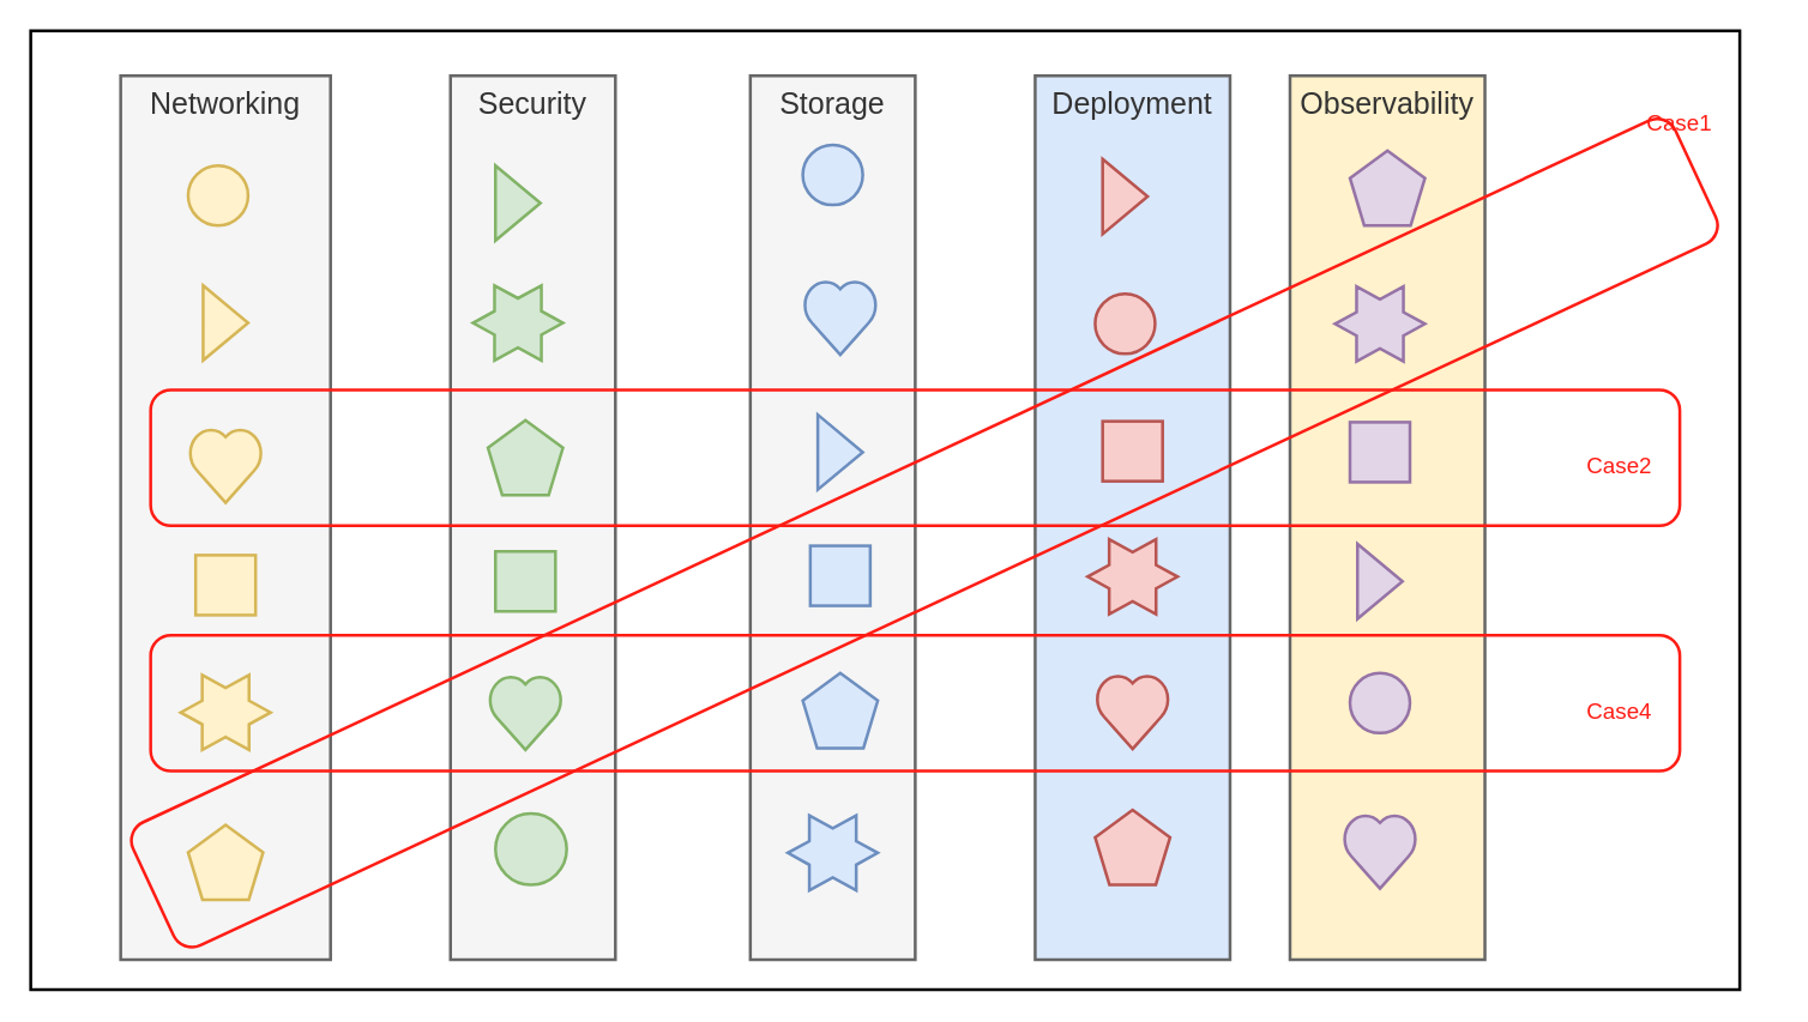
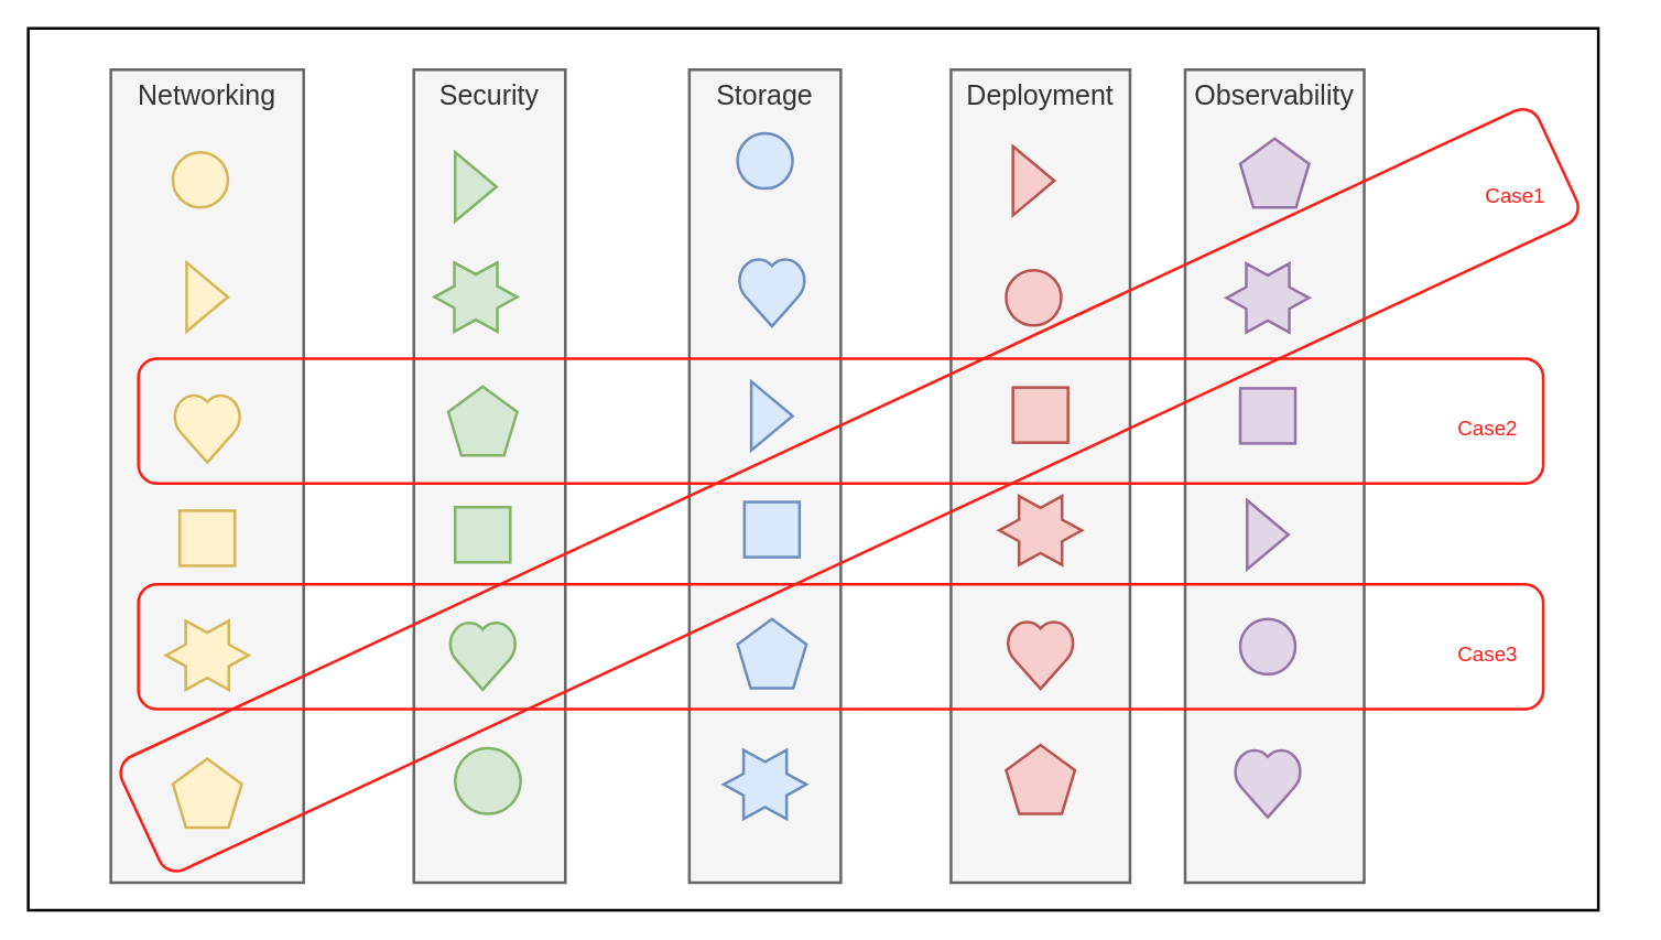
- <mxCell id="41" value="&lt;font style=&quot;font-size: 15px&quot; color=&quot;#FF1C14&quot;&gt;Case1&lt;/font&gt;" style="text;html=1;strokeColor=none;fillColor=none;align=center;verticalAlign=middle;whiteSpace=wrap;rounded=0;" vertex="1" parent="1"><mxGeometry x="1090" y="65.63" width="60" height="30" as="geometry" /></mxCell>
+ <mxCell id="41" value="&lt;font style=&quot;font-size: 15px&quot; color=&quot;#FF1C14&quot;&gt;Case1&lt;/font&gt;" style="text;html=1;strokeColor=none;fillColor=none;align=center;verticalAlign=middle;whiteSpace=wrap;rounded=0;" vertex="1" parent="1"><mxGeometry x="1070" y="125.63" width="60" height="30" as="geometry" /></mxCell>
- <mxCell id="6" value="Deployment" style="rounded=0;whiteSpace=wrap;html=1;verticalAlign=top;strokeWidth=2;fontSize=20;fillColor=#dae8fc;fontColor=#333333;strokeColor=#666666;" parent="1" vertex="1"><mxGeometry x="690" y="50" width="130" height="590" as="geometry" /></mxCell>
+ <mxCell id="6" value="Deployment" style="rounded=0;whiteSpace=wrap;html=1;verticalAlign=top;strokeWidth=2;fontSize=20;fillColor=#f5f5f5;fontColor=#333333;strokeColor=#666666;" parent="1" vertex="1"><mxGeometry x="690" y="50" width="130" height="590" as="geometry" /></mxCell>
- <mxCell id="31" value="Observability" style="rounded=0;whiteSpace=wrap;html=1;verticalAlign=top;strokeWidth=2;fontSize=20;fillColor=#fff2cc;fontColor=#333333;strokeColor=#666666;" parent="1" vertex="1"><mxGeometry x="860" y="50" width="130" height="590" as="geometry" /></mxCell>
+ <mxCell id="31" value="Observability" style="rounded=0;whiteSpace=wrap;html=1;verticalAlign=top;strokeWidth=2;fontSize=20;fillColor=#f5f5f5;fontColor=#333333;strokeColor=#666666;" parent="1" vertex="1"><mxGeometry x="860" y="50" width="130" height="590" as="geometry" /></mxCell>
- <mxCell id="43" value="&lt;font style=&quot;font-size: 15px&quot; color=&quot;#FF1C14&quot;&gt;Case4&lt;/font&gt;" style="text;html=1;strokeColor=none;fillColor=none;align=center;verticalAlign=middle;whiteSpace=wrap;rounded=0;" vertex="1" parent="1"><mxGeometry x="1050" y="458.75" width="60" height="30" as="geometry" /></mxCell>
+ <mxCell id="43" value="&lt;font style=&quot;font-size: 15px&quot; color=&quot;#FF1C14&quot;&gt;Case3&lt;/font&gt;" style="text;html=1;strokeColor=none;fillColor=none;align=center;verticalAlign=middle;whiteSpace=wrap;rounded=0;" vertex="1" parent="1"><mxGeometry x="1050" y="458.75" width="60" height="30" as="geometry" /></mxCell>
